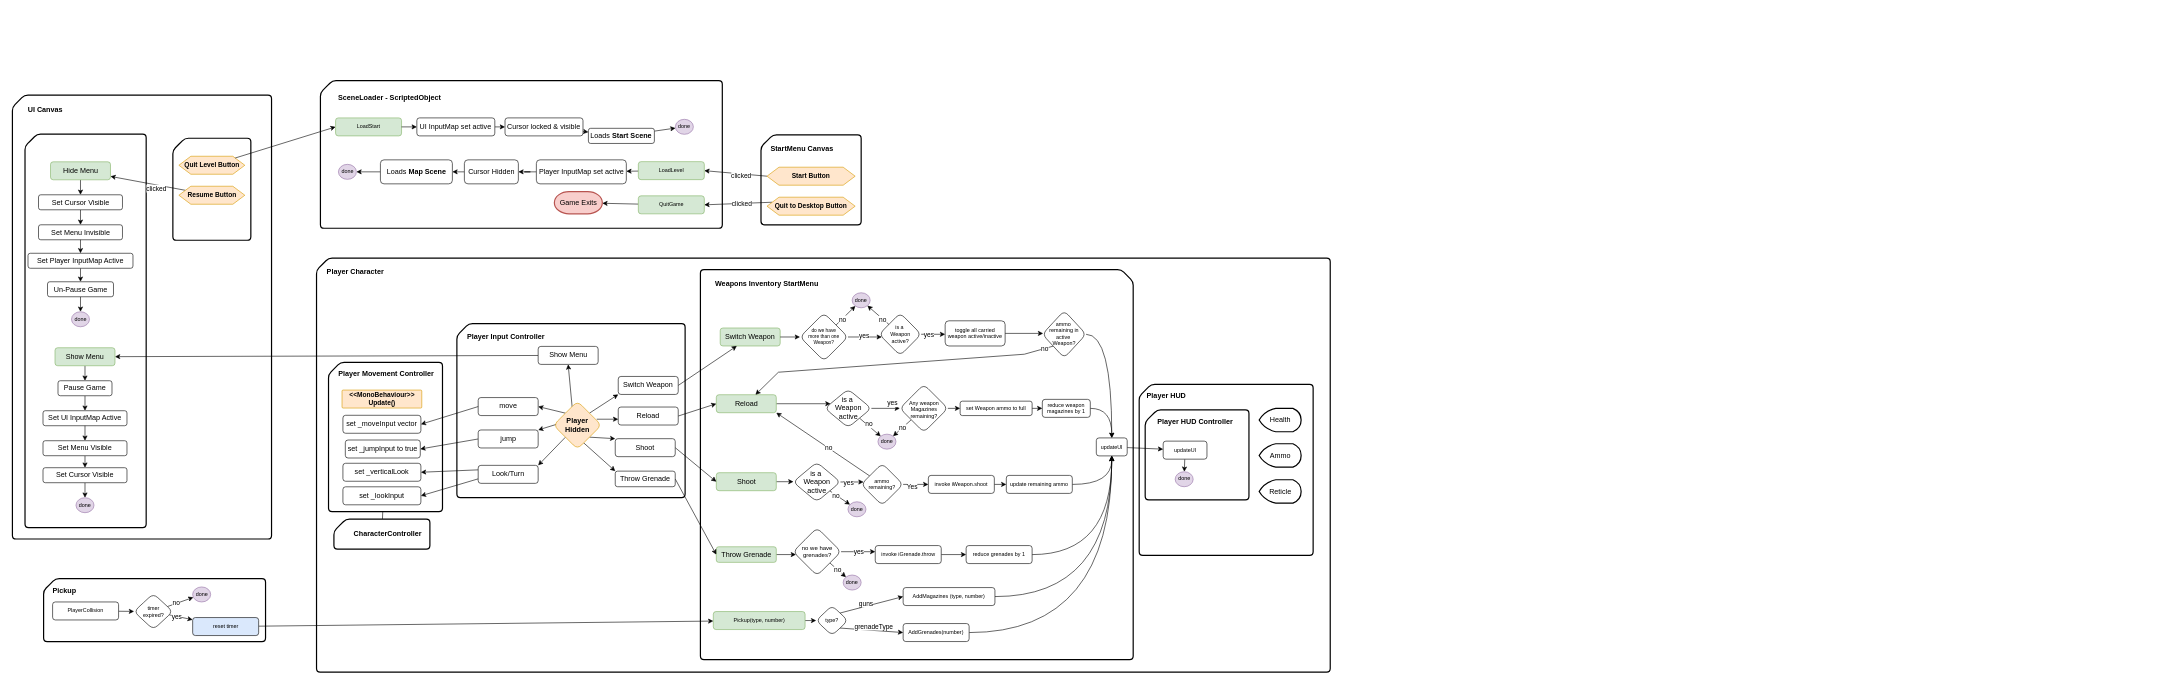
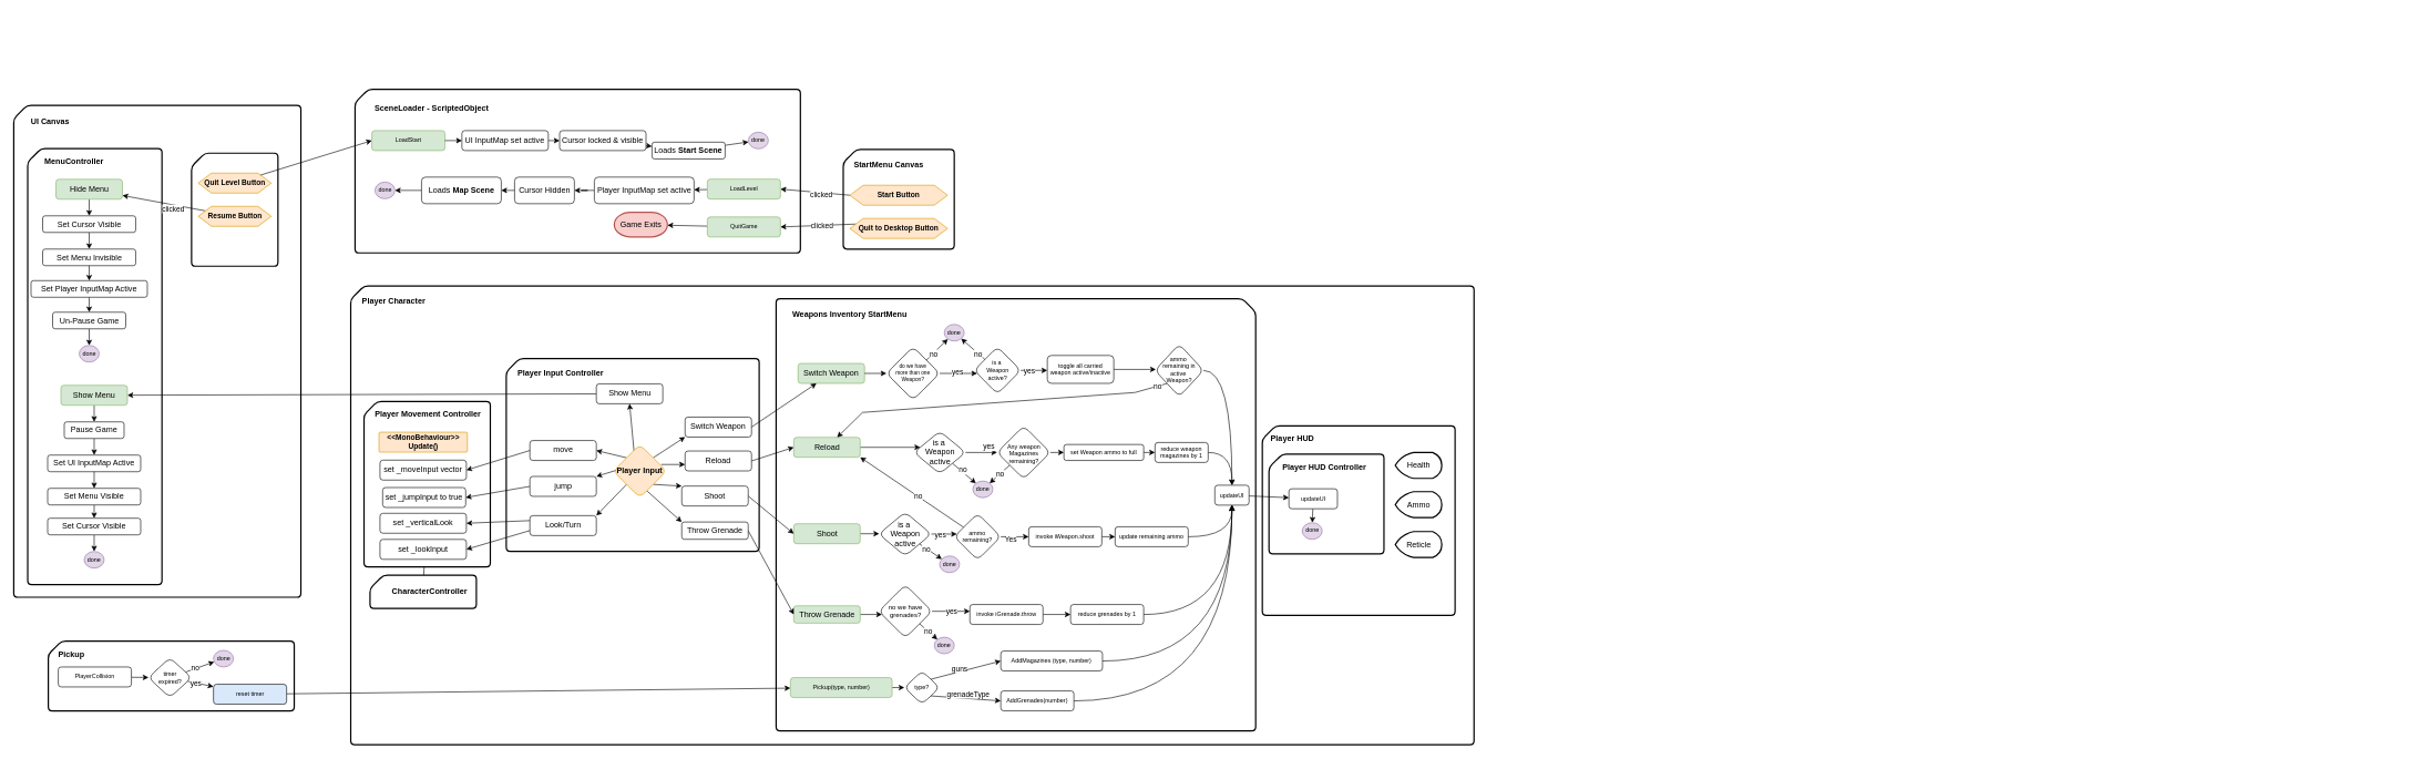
+ <mxCell id="46" value="MenuController" style="text;html=1;align=center;verticalAlign=middle;whiteSpace=wrap;rounded=0;fontStyle=1" parent="1" vertex="1"><mxGeometry x="46" y="223.25" width="130" height="40" as="geometry" /></mxCell>
- <mxCell id="175" value="Player Hidden" style="rhombus;whiteSpace=wrap;html=1;rounded=1;glass=0;strokeWidth=1;shadow=0;fillColor=#ffe6cc;strokeColor=#d79b00;fontStyle=1" parent="1" vertex="1"><mxGeometry x="922" y="668.31" width="80" height="80" as="geometry" /></mxCell>
+ <mxCell id="175" value="Player Input" style="rhombus;whiteSpace=wrap;html=1;rounded=1;glass=0;strokeWidth=1;shadow=0;fillColor=#ffe6cc;strokeColor=#d79b00;fontStyle=1" parent="1" vertex="1"><mxGeometry x="922" y="668.31" width="80" height="80" as="geometry" /></mxCell>
